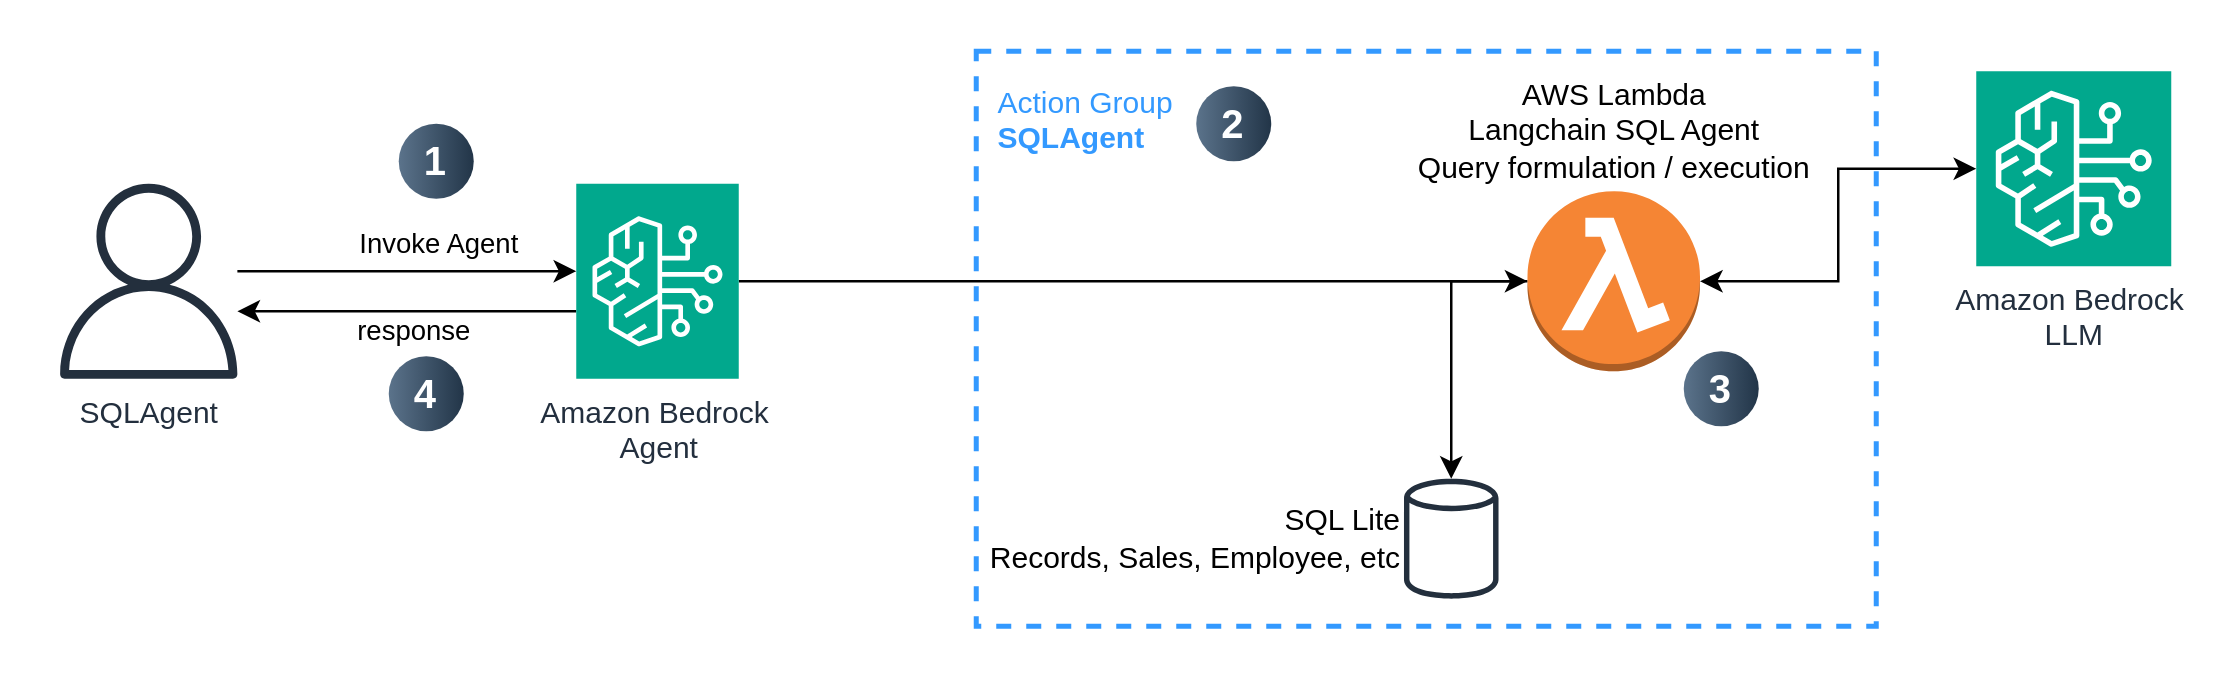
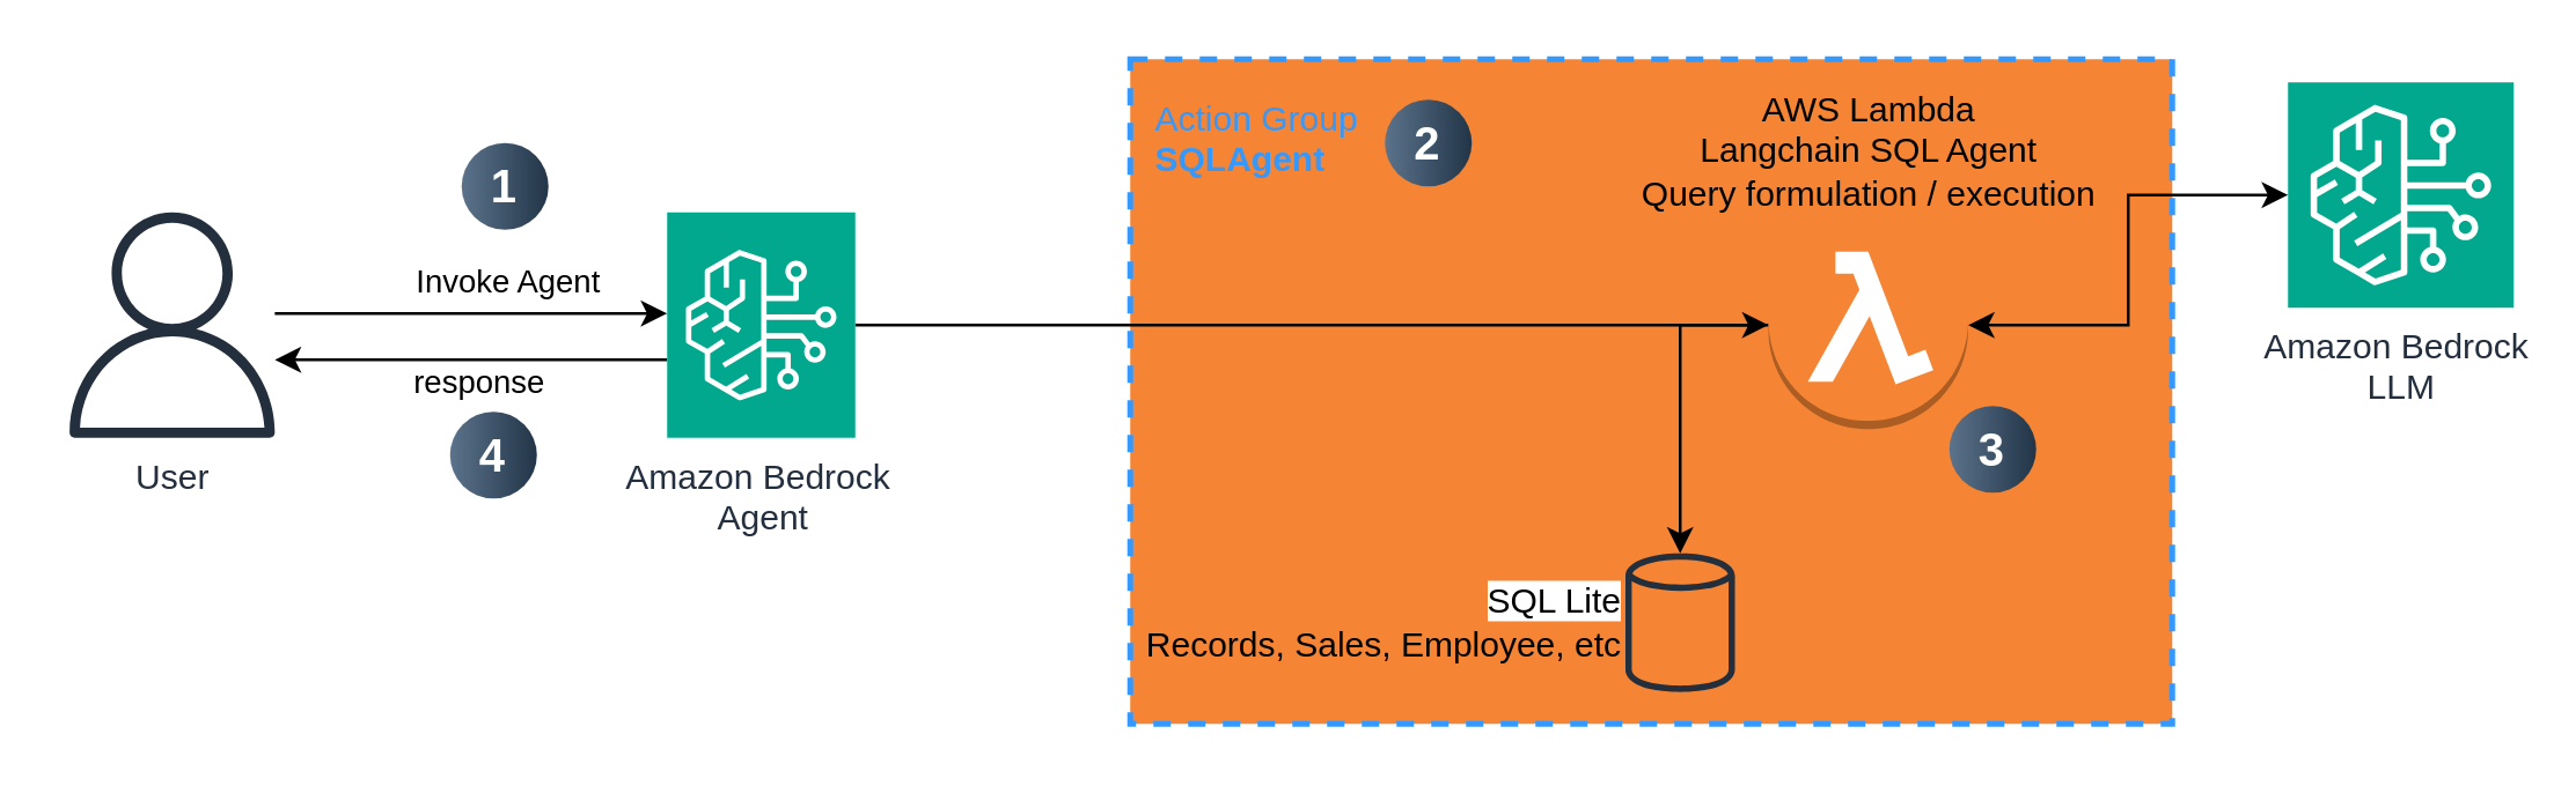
- <mxCell id="2" value="&lt;font color=&quot;#3399ff&quot;&gt;Action Group&lt;/font&gt;&lt;div&gt;&lt;b&gt;&lt;font color=&quot;#3399ff&quot;&gt;SQLAgent&lt;/font&gt;&lt;/b&gt;&lt;br&gt;&lt;/div&gt;" style="rounded=1;whiteSpace=wrap;html=1;align=left;verticalAlign=top;arcSize=0;dashed=1;strokeColor=#3399FF;strokeWidth=2;spacing=9;" vertex="1" parent="1"><mxGeometry x="390" y="20" width="360" height="230" as="geometry" /></mxCell>
+ <mxCell id="2" value="&lt;font color=&quot;#3399ff&quot;&gt;Action Group&lt;/font&gt;&lt;div&gt;&lt;b&gt;&lt;font color=&quot;#3399ff&quot;&gt;SQLAgent&lt;/font&gt;&lt;/b&gt;&lt;br&gt;&lt;/div&gt;" style="rounded=1;whiteSpace=wrap;html=1;align=left;verticalAlign=top;arcSize=0;dashed=1;strokeColor=#3399FF;strokeWidth=2;spacing=9;fillColor=#f58534;" vertex="1" parent="1"><mxGeometry x="390" y="20" width="360" height="230" as="geometry" /></mxCell>
- <mxCell id="13" value="SQLAgent" style="sketch=0;outlineConnect=0;fontColor=#232F3E;gradientColor=none;fillColor=#232F3D;strokeColor=none;dashed=0;verticalLabelPosition=bottom;verticalAlign=top;align=center;html=1;fontSize=12;fontStyle=0;aspect=fixed;pointerEvents=1;shape=mxgraph.aws4.user;" vertex="1" parent="1"><mxGeometry x="20" y="73" width="78" height="78" as="geometry" /></mxCell>
+ <mxCell id="13" value="User" style="sketch=0;outlineConnect=0;fontColor=#232F3E;gradientColor=none;fillColor=#232F3D;strokeColor=none;dashed=0;verticalLabelPosition=bottom;verticalAlign=top;align=center;html=1;fontSize=12;fontStyle=0;aspect=fixed;pointerEvents=1;shape=mxgraph.aws4.user;" vertex="1" parent="1"><mxGeometry x="20" y="73" width="78" height="78" as="geometry" /></mxCell>
